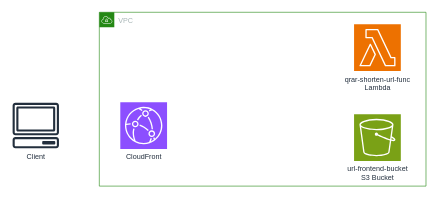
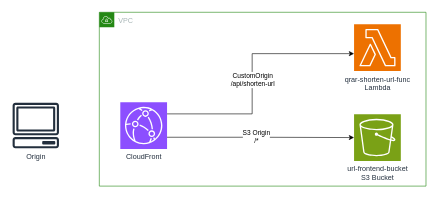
+ <mxCell id="9" style="edgeStyle=orthogonalEdgeStyle;rounded=0;orthogonalLoop=1;jettySize=auto;html=1;exitX=1;exitY=0.25;exitDx=0;exitDy=0;exitPerimeter=0;" parent="2" source="3" target="4" edge="1"><mxGeometry relative="1" as="geometry"><mxPoint x="273" y="69" as="sourcePoint" /><Array as="points"><mxPoint x="255" y="170" /><mxPoint x="255" y="69" /></Array></mxGeometry></mxCell>
+ <mxCell id="10" value="CustomOrigin&lt;br&gt;/api/shorten-url" style="edgeLabel;html=1;align=center;verticalAlign=middle;resizable=0;points=[];" parent="9" vertex="1" connectable="0"><mxGeometry x="-0.035" relative="1" as="geometry"><mxPoint as="offset" /></mxGeometry></mxCell>
+ <mxCell id="6" style="edgeStyle=orthogonalEdgeStyle;rounded=0;orthogonalLoop=1;jettySize=auto;html=1;entryX=0;entryY=0.5;entryDx=0;entryDy=0;entryPerimeter=0;exitX=1;exitY=0.75;exitDx=0;exitDy=0;exitPerimeter=0;" parent="2" source="3" target="5" edge="1"><mxGeometry relative="1" as="geometry" /></mxCell>
+ <mxCell id="7" value="/*" style="edgeLabel;html=1;align=center;verticalAlign=middle;resizable=0;points=[];" parent="6" vertex="1" connectable="0"><mxGeometry x="-0.05" relative="1" as="geometry"><mxPoint as="offset" /></mxGeometry></mxCell>
+ <mxCell id="8" value="S3 Origin&lt;br&gt;/*" style="edgeLabel;html=1;align=center;verticalAlign=middle;resizable=0;points=[];" vertex="1" connectable="0" parent="6"><mxGeometry x="-0.054" y="1" relative="1" as="geometry"><mxPoint as="offset" /></mxGeometry></mxCell>
- <mxCell id="11" value="Client" style="sketch=0;outlineConnect=0;fontColor=#232F3E;gradientColor=none;fillColor=#232F3D;strokeColor=none;dashed=0;verticalLabelPosition=bottom;verticalAlign=top;align=center;html=1;fontSize=12;fontStyle=0;aspect=fixed;pointerEvents=1;shape=mxgraph.aws4.client;" parent="1" vertex="1"><mxGeometry x="20" y="171" width="78" height="76" as="geometry" /></mxCell>
+ <mxCell id="11" value="Origin" style="sketch=0;outlineConnect=0;fontColor=#232F3E;gradientColor=none;fillColor=#232F3D;strokeColor=none;dashed=0;verticalLabelPosition=bottom;verticalAlign=top;align=center;html=1;fontSize=12;fontStyle=0;aspect=fixed;pointerEvents=1;shape=mxgraph.aws4.client;" parent="1" vertex="1"><mxGeometry x="20" y="171" width="78" height="76" as="geometry" /></mxCell>
